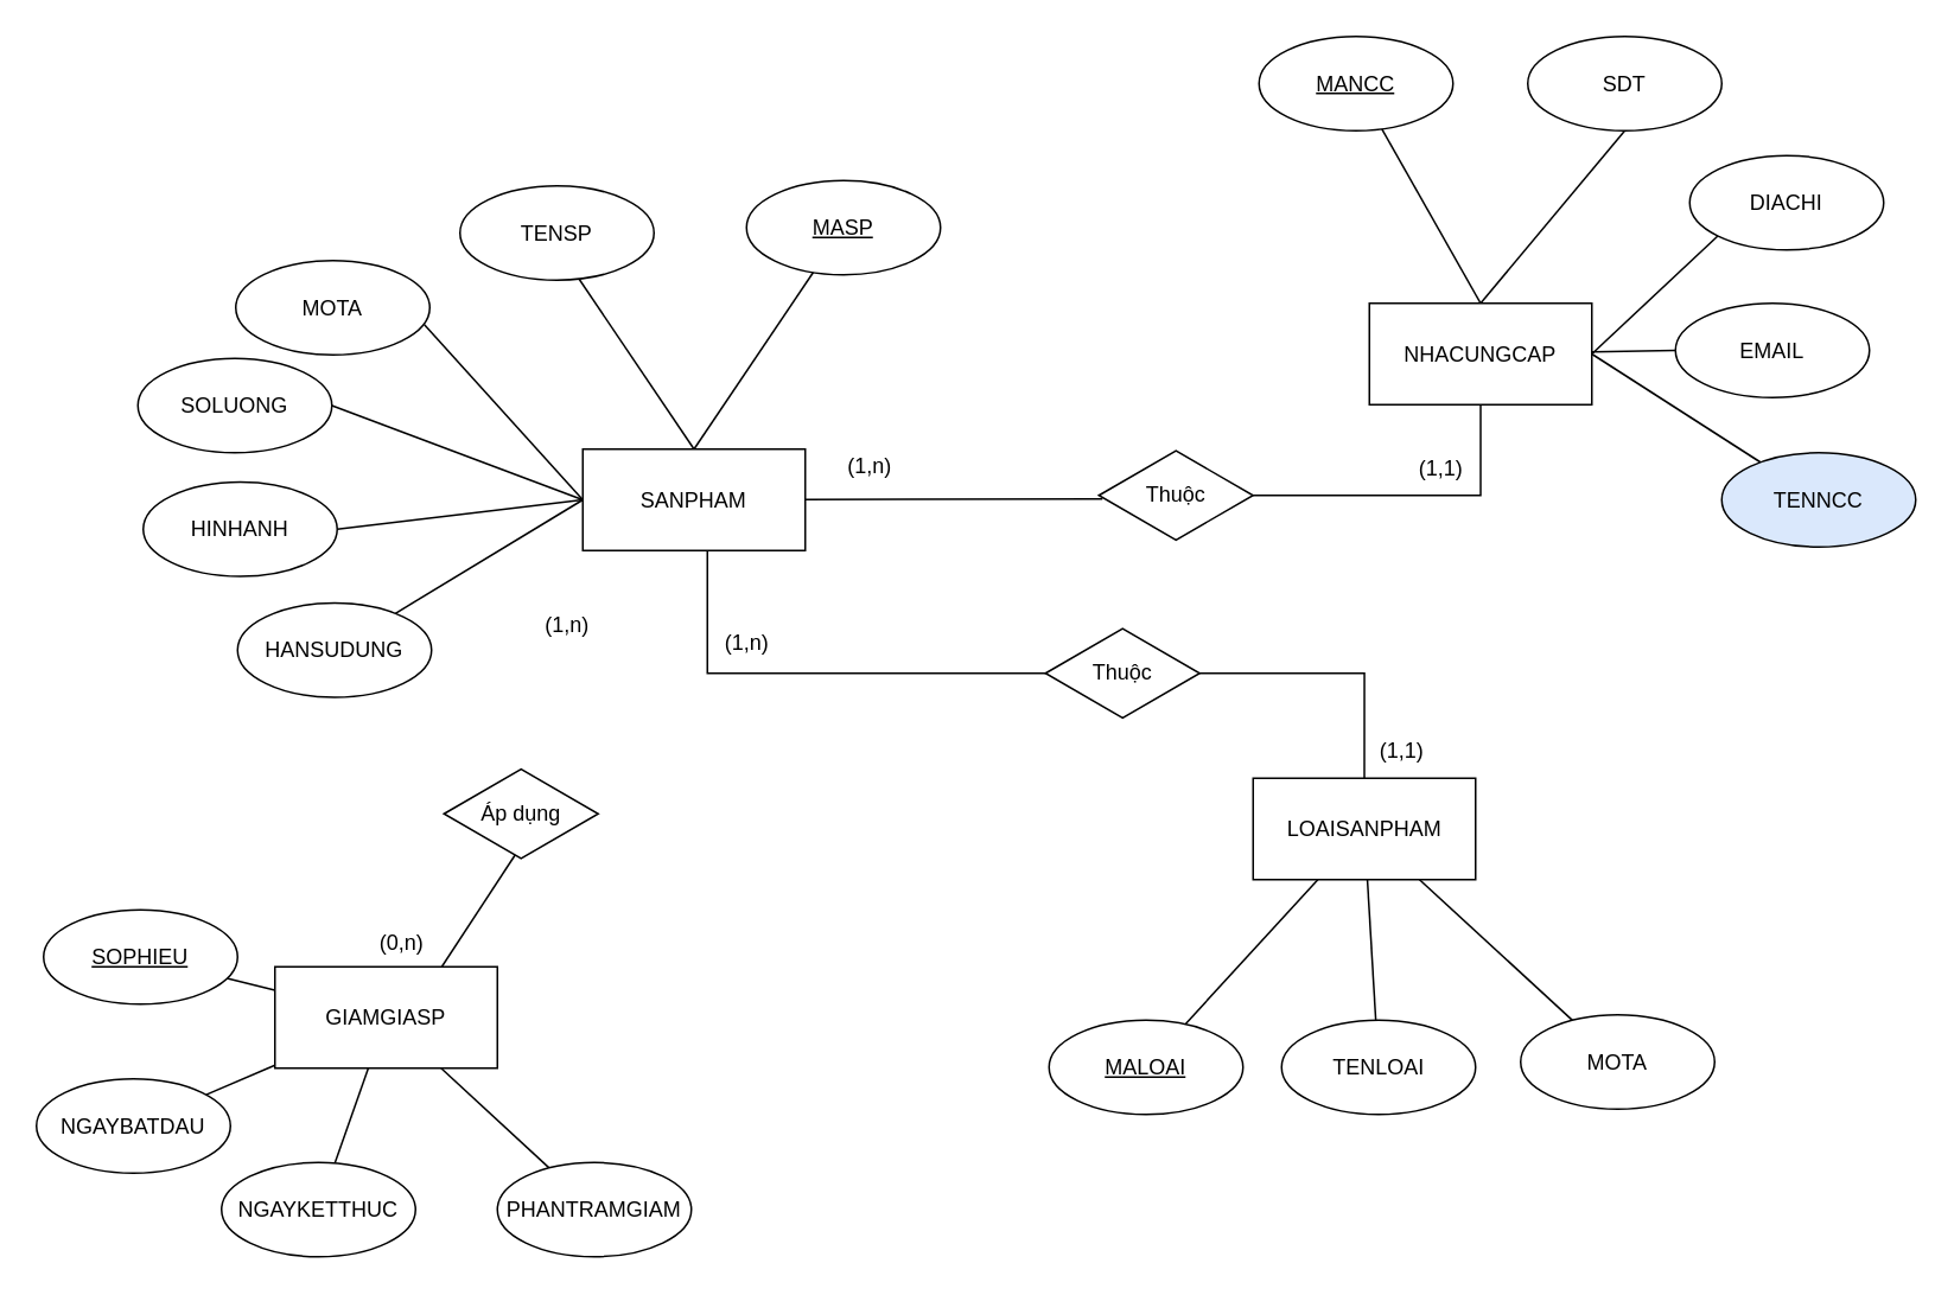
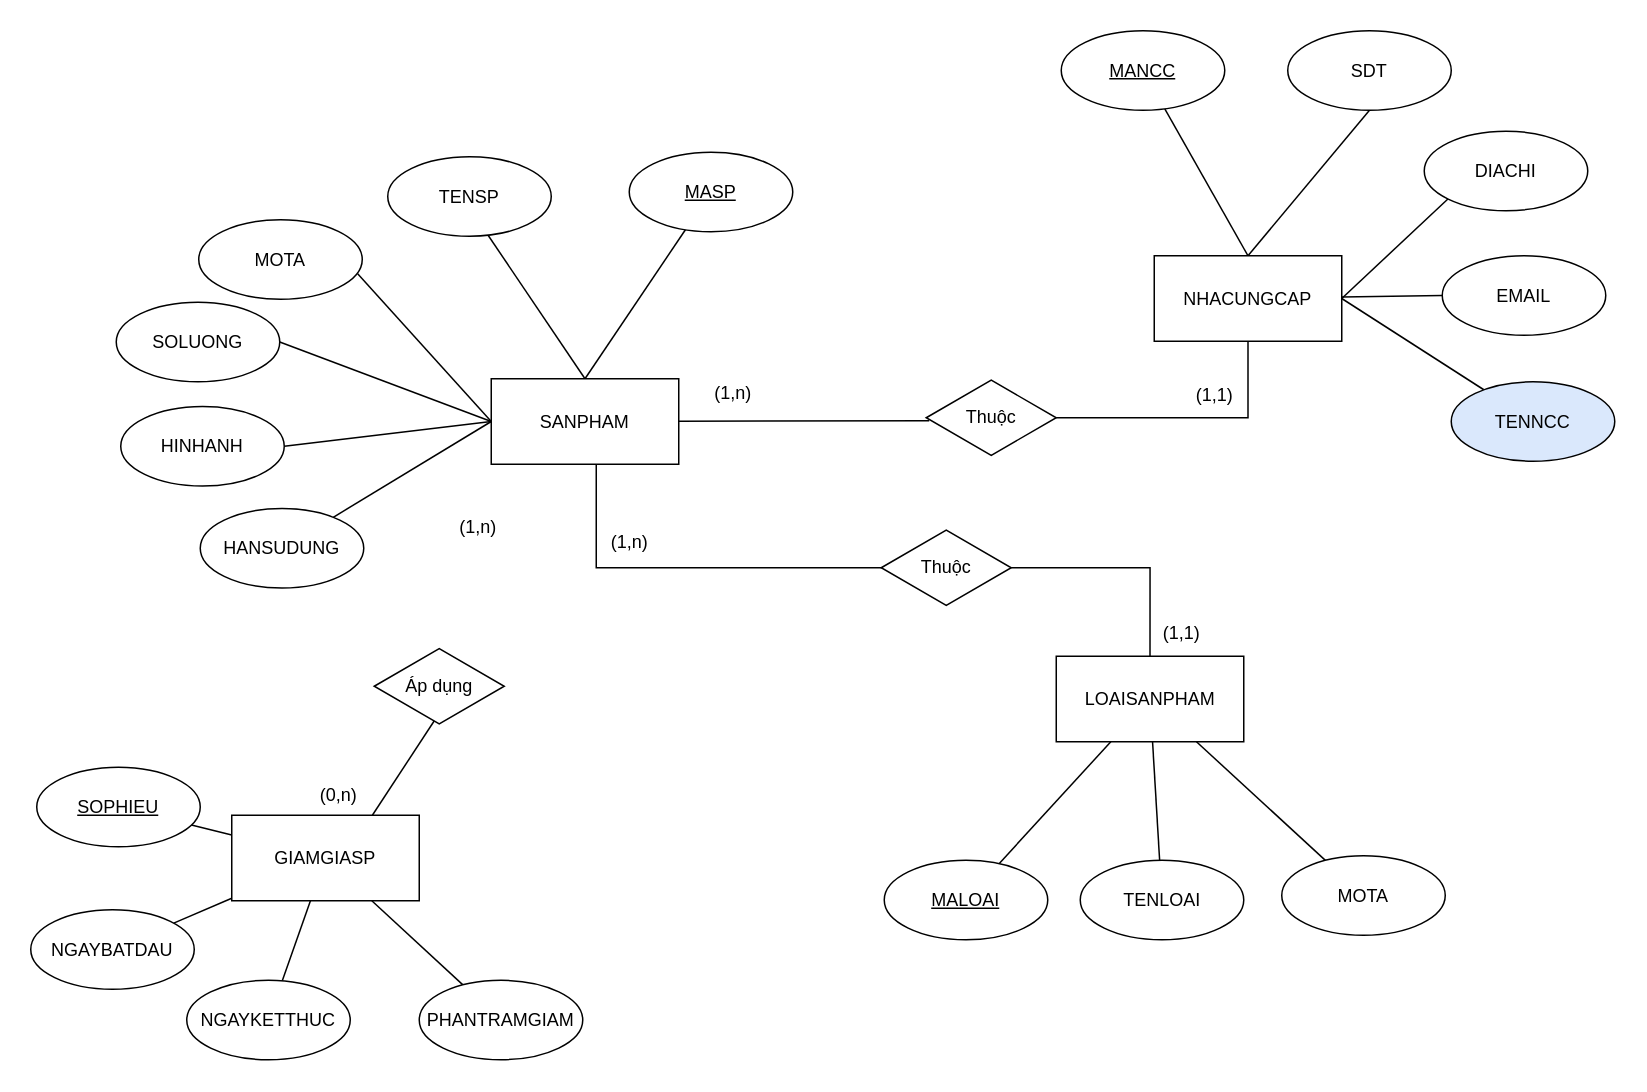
- <mxCell id="30" value="EMAIL" style="ellipse;whiteSpace=wrap;html=1;" parent="1" vertex="1"><mxGeometry x="941" y="170" width="109" height="53" as="geometry" /></mxCell>
+ <mxCell id="30" value="EMAIL" style="ellipse;whiteSpace=wrap;html=1;" parent="1" vertex="1"><mxGeometry x="961" y="170" width="109" height="53" as="geometry" /></mxCell>
